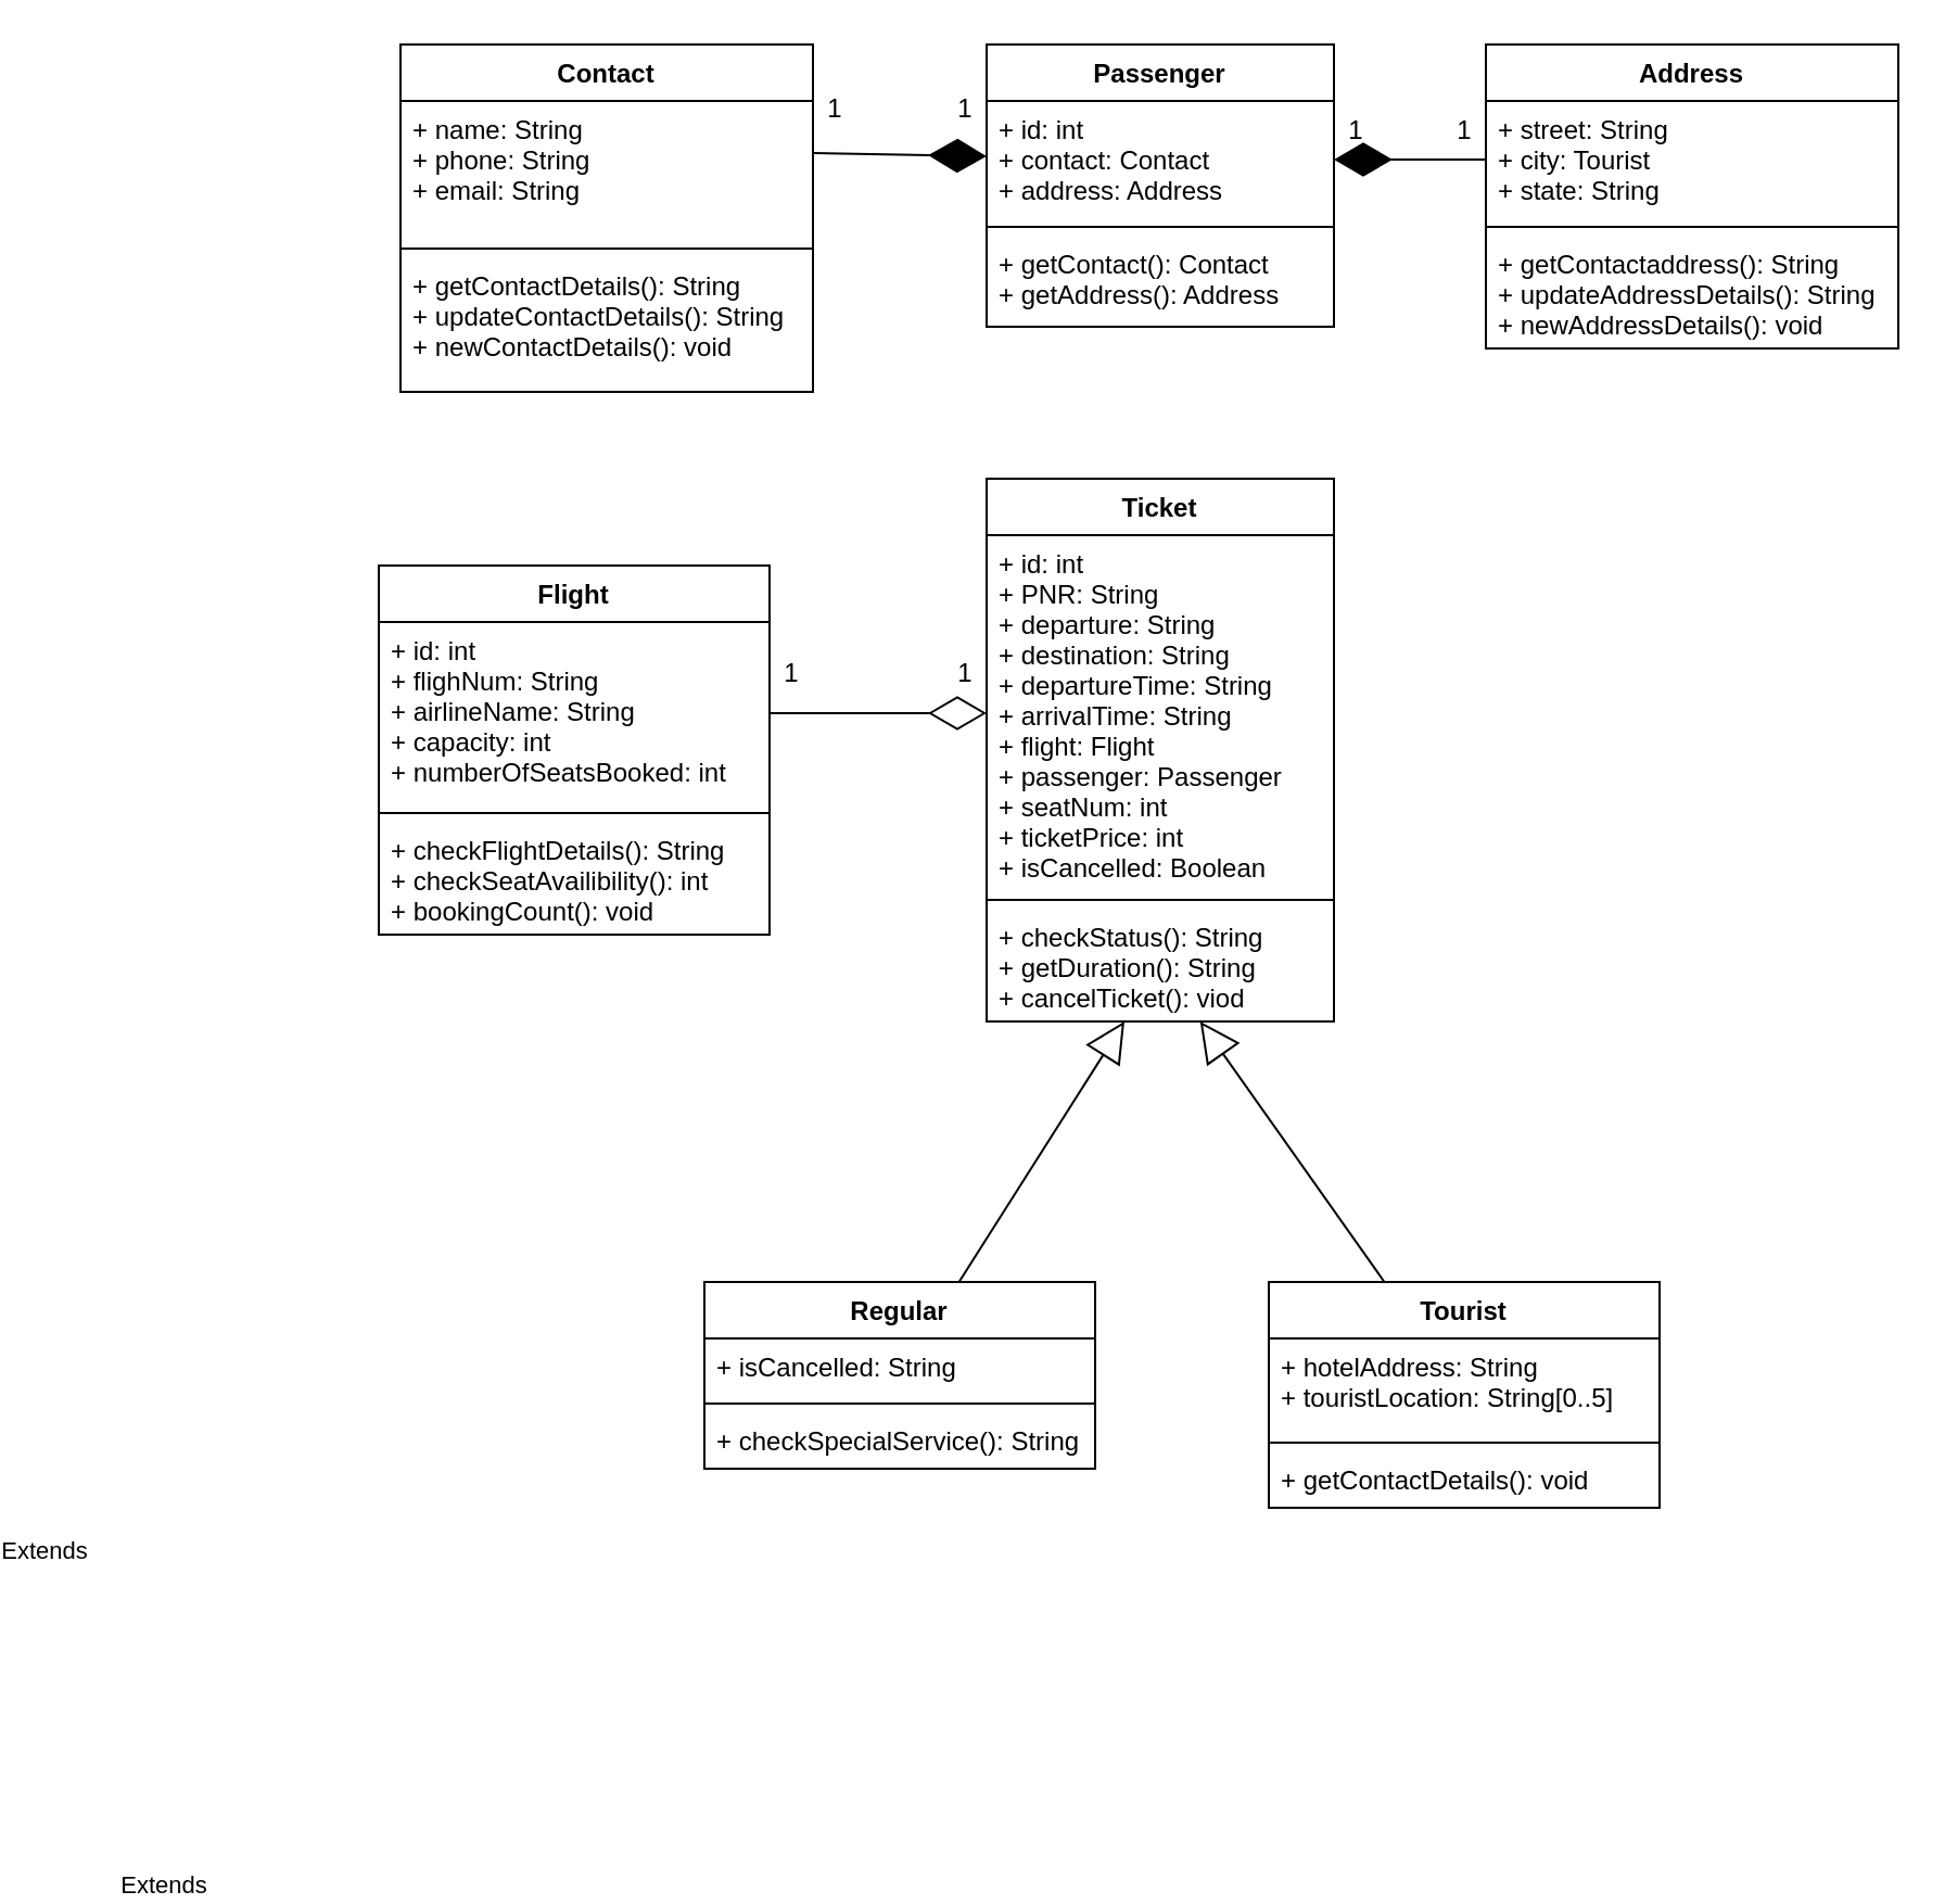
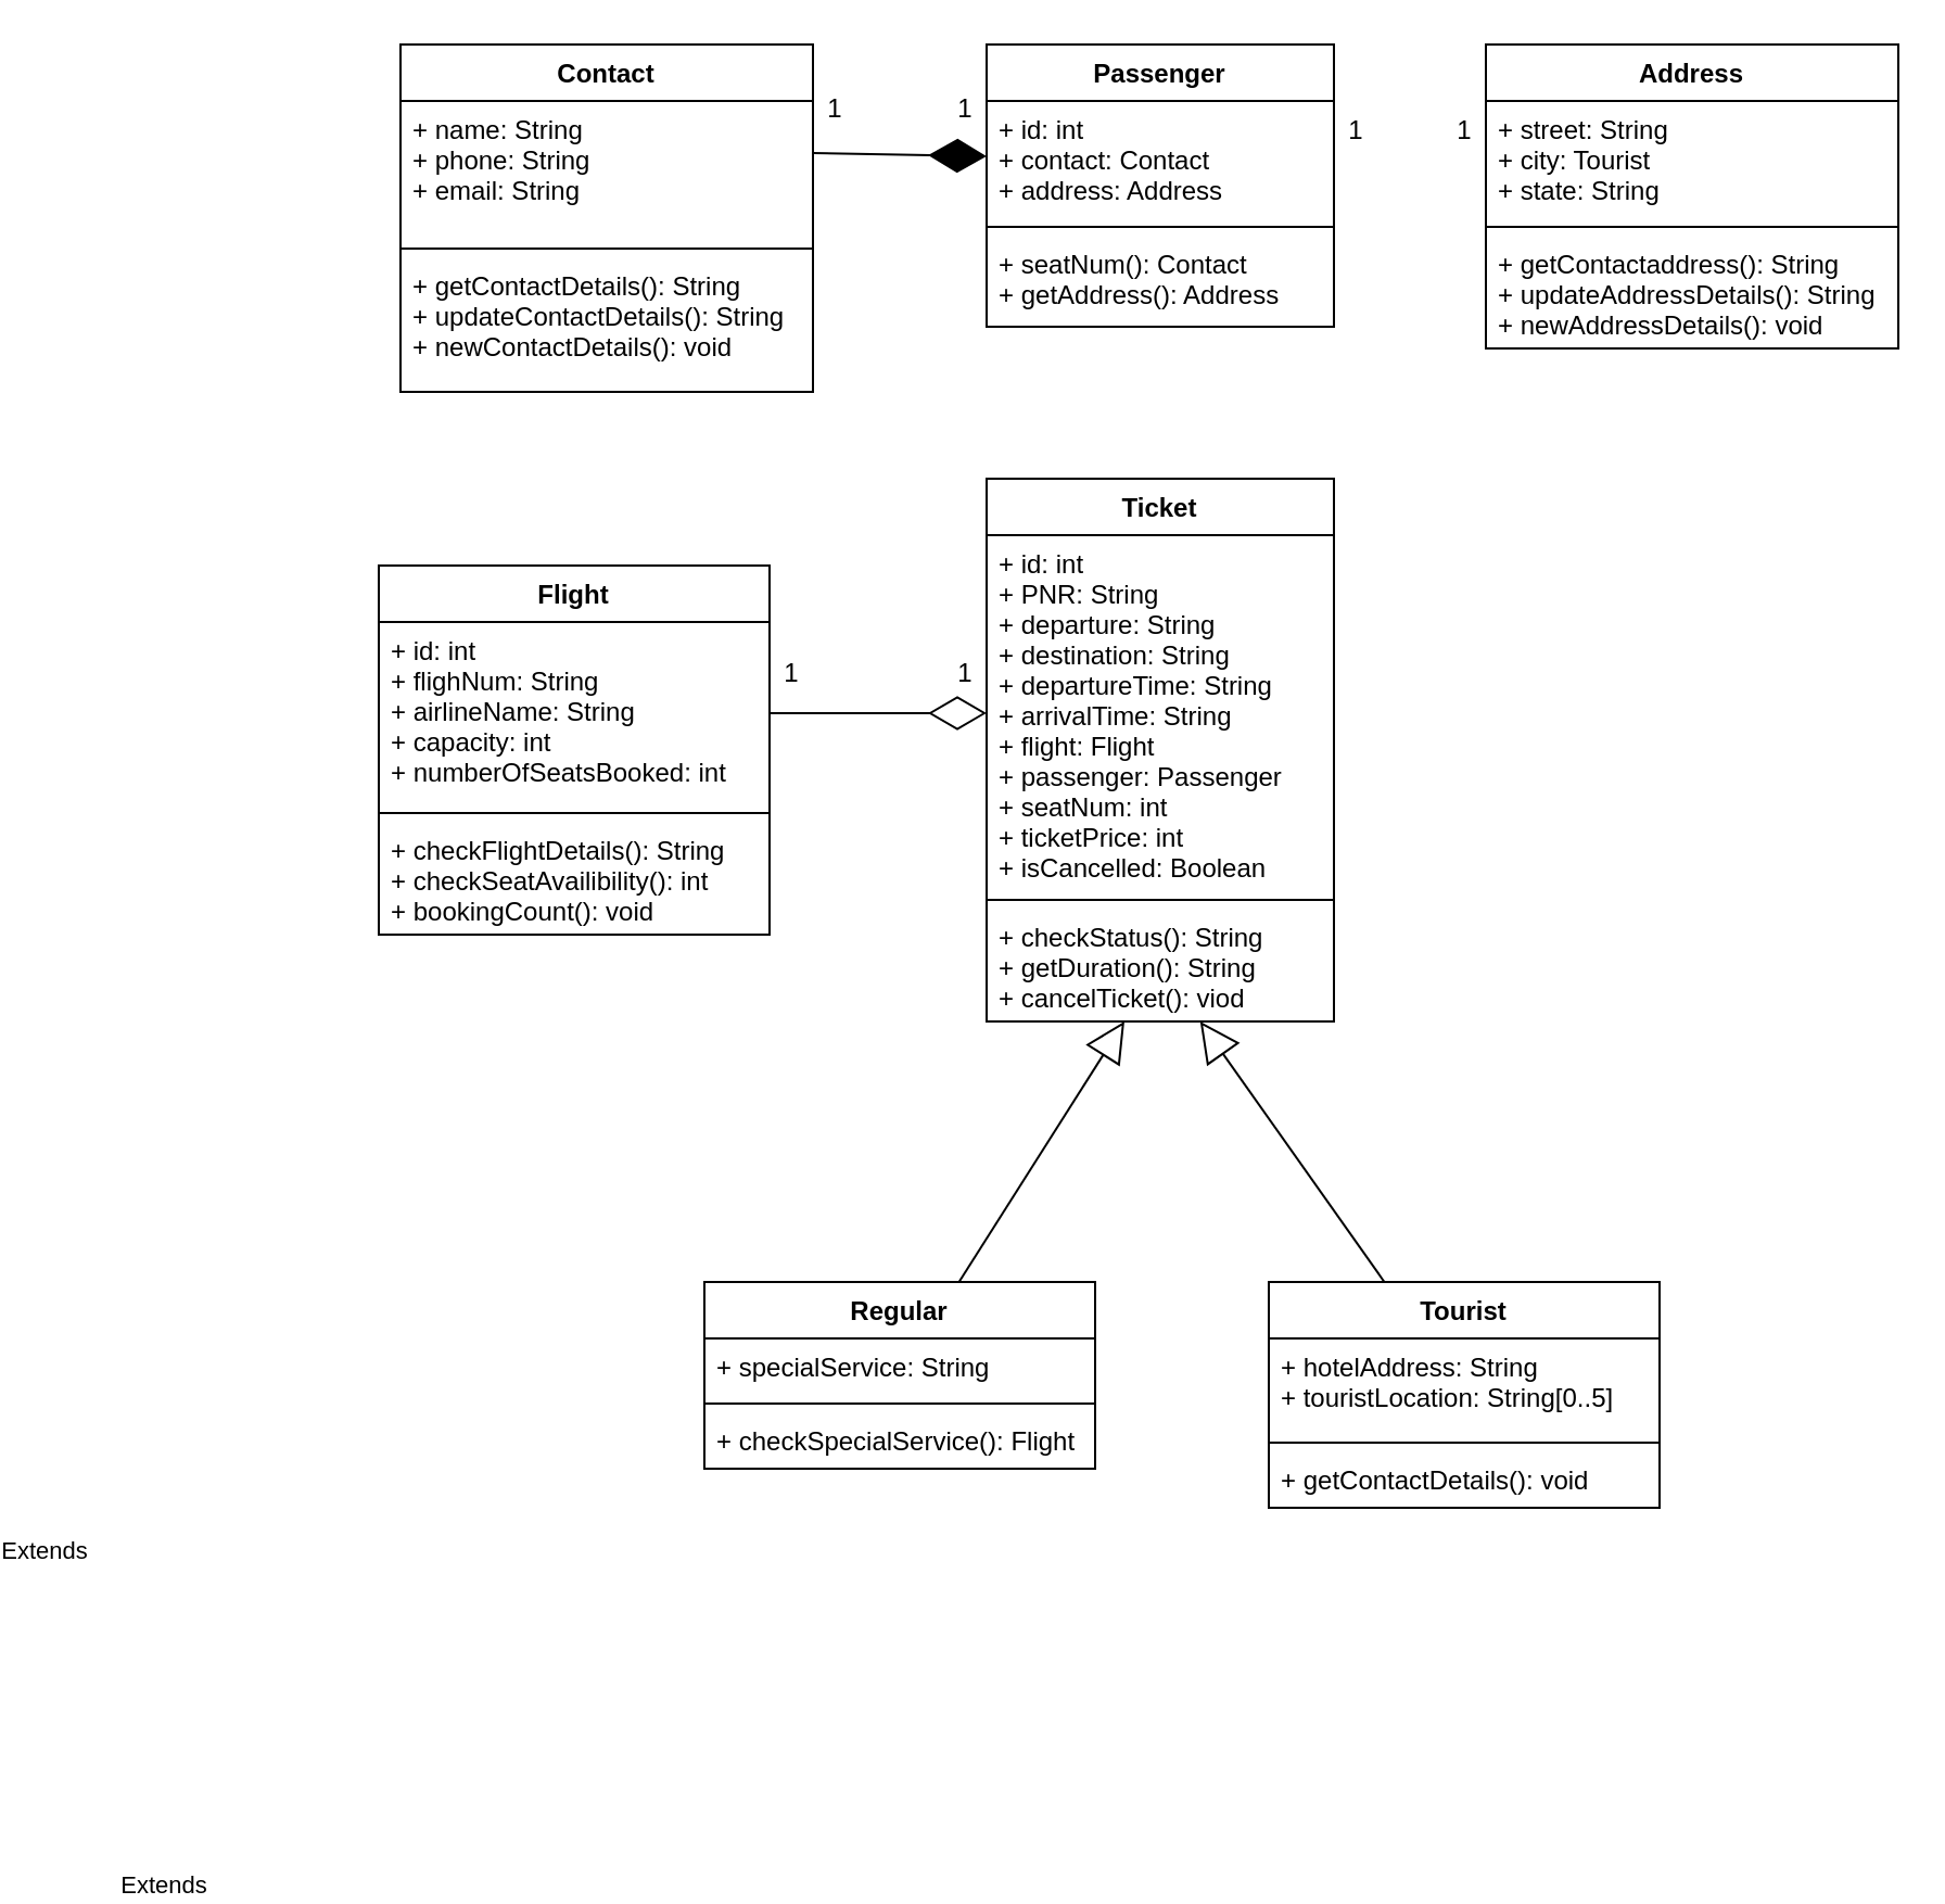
- <mxCell id="33" value="" style="endArrow=diamondThin;endFill=1;endSize=24;html=1;" edge="1" parent="1" source="21" target="29"><mxGeometry width="160" relative="1" as="geometry"><mxPoint x="420" y="180" as="sourcePoint" /><mxPoint x="580" y="180" as="targetPoint" /></mxGeometry></mxCell>
- <mxCell id="31" value="+ getContact(): Contact&#10;+ getAddress(): Address" style="text;strokeColor=none;fillColor=none;align=left;verticalAlign=top;spacingLeft=4;spacingRight=4;overflow=hidden;rotatable=0;points=[[0,0.5],[1,0.5]];portConstraint=eastwest;" vertex="1" parent="28"><mxGeometry y="88" width="160" height="42" as="geometry" /></mxCell>
+ <mxCell id="31" value="+ seatNum(): Contact&#10;+ getAddress(): Address" style="text;strokeColor=none;fillColor=none;align=left;verticalAlign=top;spacingLeft=4;spacingRight=4;overflow=hidden;rotatable=0;points=[[0,0.5],[1,0.5]];portConstraint=eastwest;" vertex="1" parent="28"><mxGeometry y="88" width="160" height="42" as="geometry" /></mxCell>
- <mxCell id="15" value="+ isCancelled: String" style="text;strokeColor=none;fillColor=none;align=left;verticalAlign=top;spacingLeft=4;spacingRight=4;overflow=hidden;rotatable=0;points=[[0,0.5],[1,0.5]];portConstraint=eastwest;" vertex="1" parent="14"><mxGeometry y="26" width="180" height="26" as="geometry" /></mxCell>
+ <mxCell id="15" value="+ specialService: String" style="text;strokeColor=none;fillColor=none;align=left;verticalAlign=top;spacingLeft=4;spacingRight=4;overflow=hidden;rotatable=0;points=[[0,0.5],[1,0.5]];portConstraint=eastwest;" vertex="1" parent="14"><mxGeometry y="26" width="180" height="26" as="geometry" /></mxCell>
- <mxCell id="17" value="+ checkSpecialService(): String" style="text;strokeColor=none;fillColor=none;align=left;verticalAlign=top;spacingLeft=4;spacingRight=4;overflow=hidden;rotatable=0;points=[[0,0.5],[1,0.5]];portConstraint=eastwest;" vertex="1" parent="14"><mxGeometry y="60" width="180" height="26" as="geometry" /></mxCell>
+ <mxCell id="17" value="+ checkSpecialService(): Flight" style="text;strokeColor=none;fillColor=none;align=left;verticalAlign=top;spacingLeft=4;spacingRight=4;overflow=hidden;rotatable=0;points=[[0,0.5],[1,0.5]];portConstraint=eastwest;" vertex="1" parent="14"><mxGeometry y="60" width="180" height="26" as="geometry" /></mxCell>
